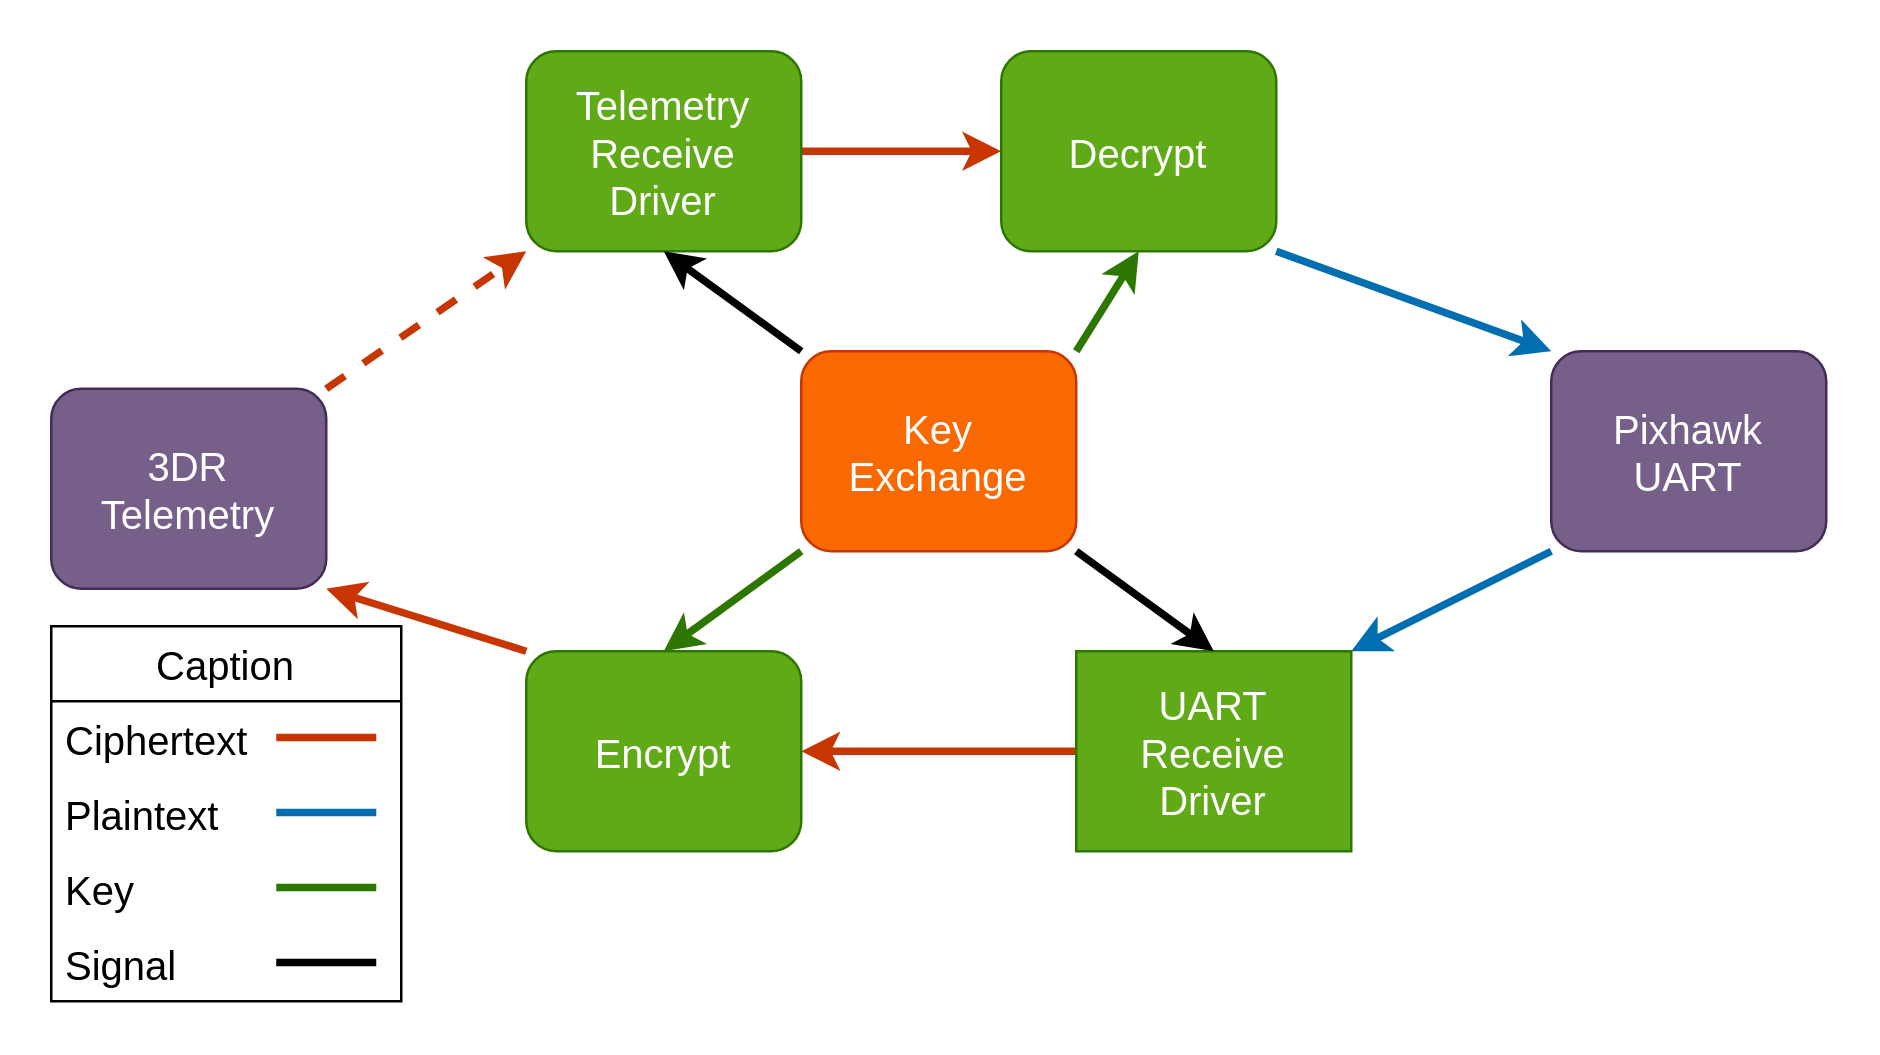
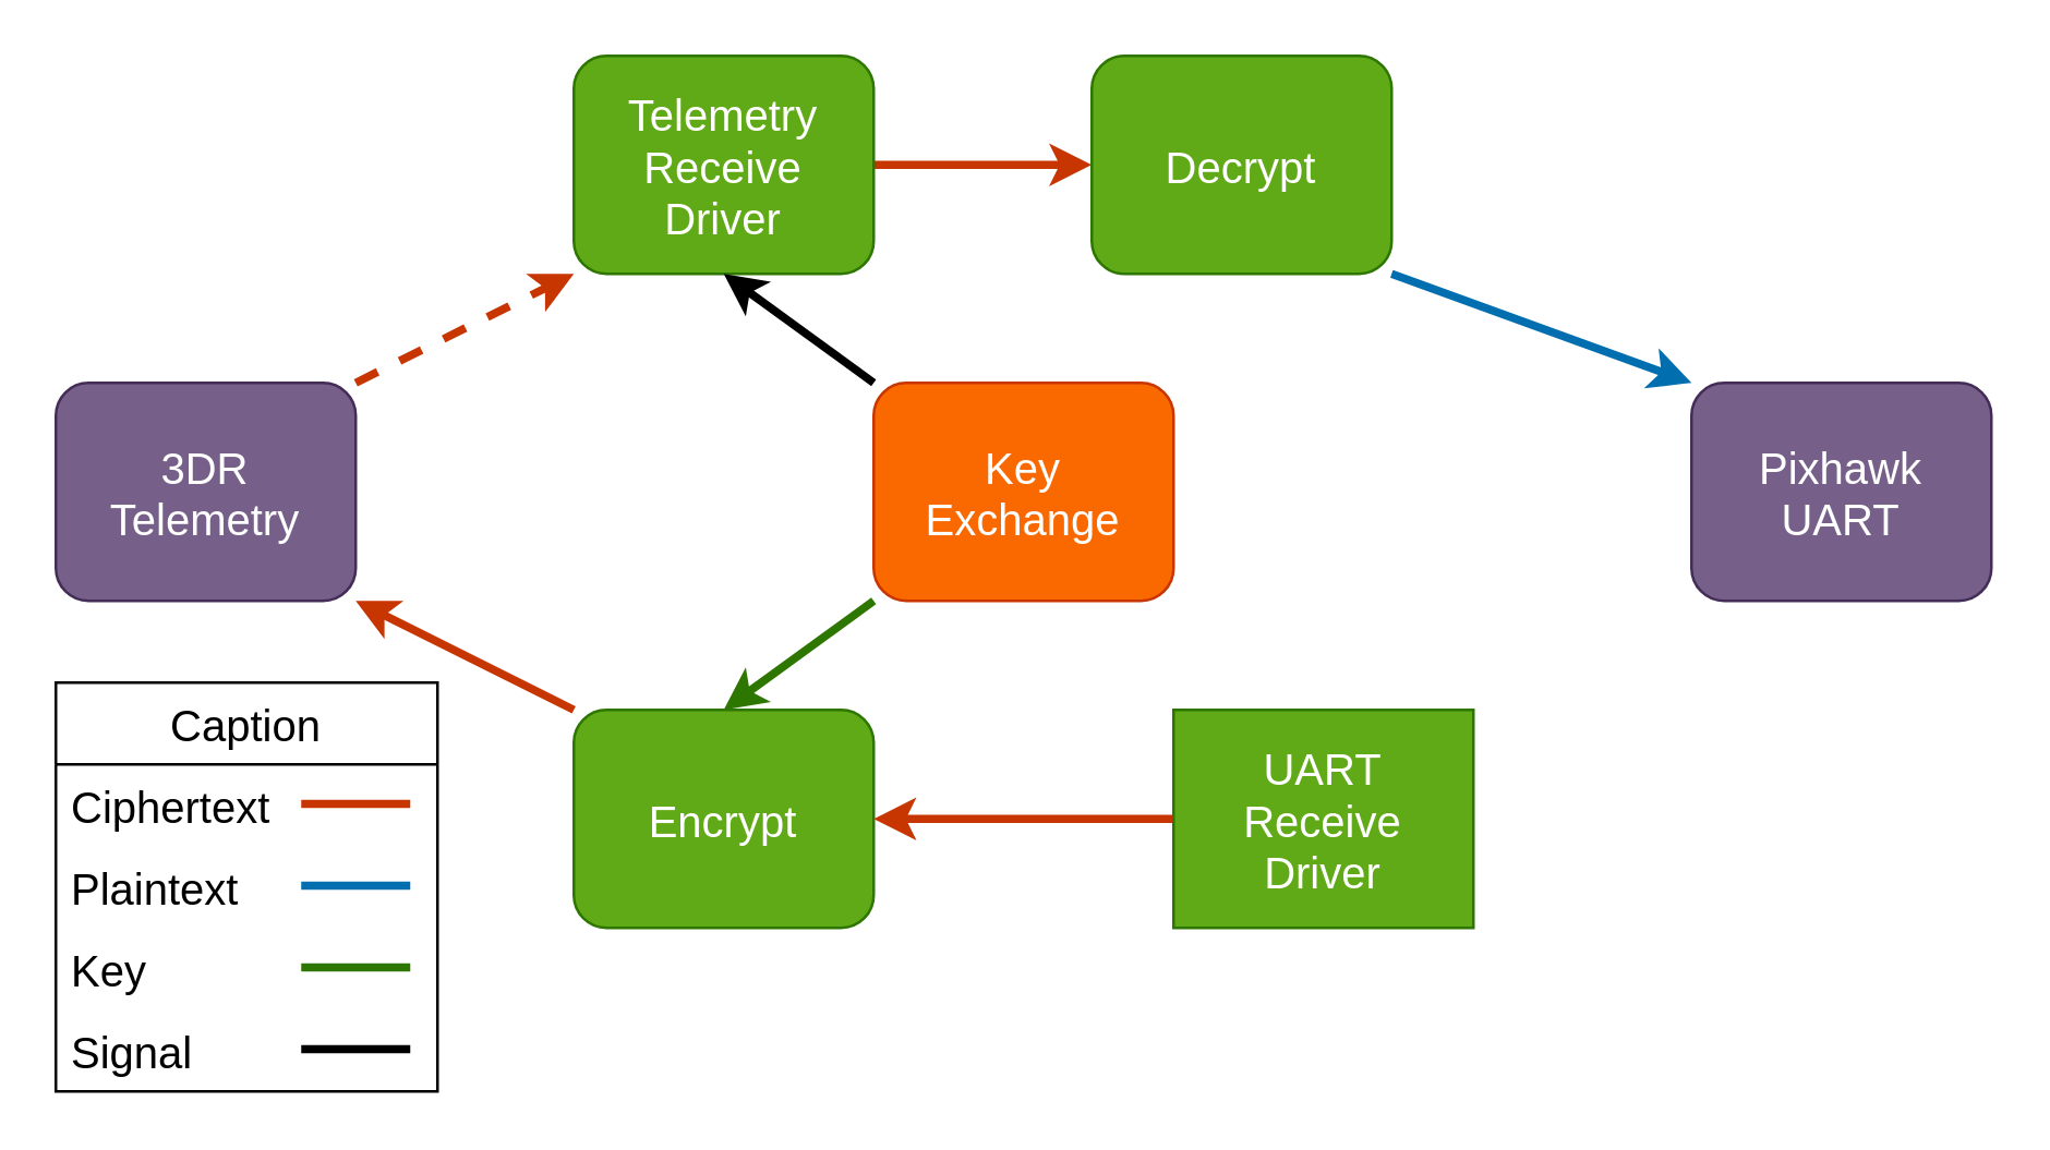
- <mxCell id="23" value="" style="edgeStyle=none;exitX=1;exitY=0;exitDx=0;exitDy=0;entryX=0.5;entryY=1;entryDx=0;entryDy=0;strokeWidth=3;fillColor=#60a917;strokeColor=#2D7600;" parent="1" source="27" target="8" edge="1"><mxGeometry relative="1" as="geometry"><mxPoint x="440" y="140" as="sourcePoint" /></mxGeometry></mxCell>
- <mxCell id="3" value="3DR&#10;Telemetry" style="rounded=1;fillColor=#76608a;fontColor=#ffffff;strokeColor=#432D57;fontSize=16;" parent="1" vertex="1"><mxGeometry x="20" y="155" width="110" height="80" as="geometry" /></mxCell>
+ <mxCell id="3" value="3DR&#10;Telemetry" style="rounded=1;fillColor=#76608a;fontColor=#ffffff;strokeColor=#432D57;fontSize=16;" parent="1" vertex="1"><mxGeometry x="20" y="140" width="110" height="80" as="geometry" /></mxCell>
- <mxCell id="26" value="" style="edgeStyle=none;exitX=1;exitY=1;exitDx=0;exitDy=0;entryX=0.5;entryY=0;entryDx=0;entryDy=0;strokeWidth=3;" parent="1" source="27" target="22" edge="1"><mxGeometry relative="1" as="geometry"><mxPoint x="440" y="220" as="sourcePoint" /></mxGeometry></mxCell>
- <mxCell id="10" value="" style="edgeStyle=none;exitX=0;exitY=1;exitDx=0;exitDy=0;entryX=1;entryY=0;entryDx=0;entryDy=0;strokeWidth=3;fillColor=#1ba1e2;strokeColor=#006EAF;" parent="1" source="11" target="22" edge="1"><mxGeometry relative="1" as="geometry" /></mxCell>
